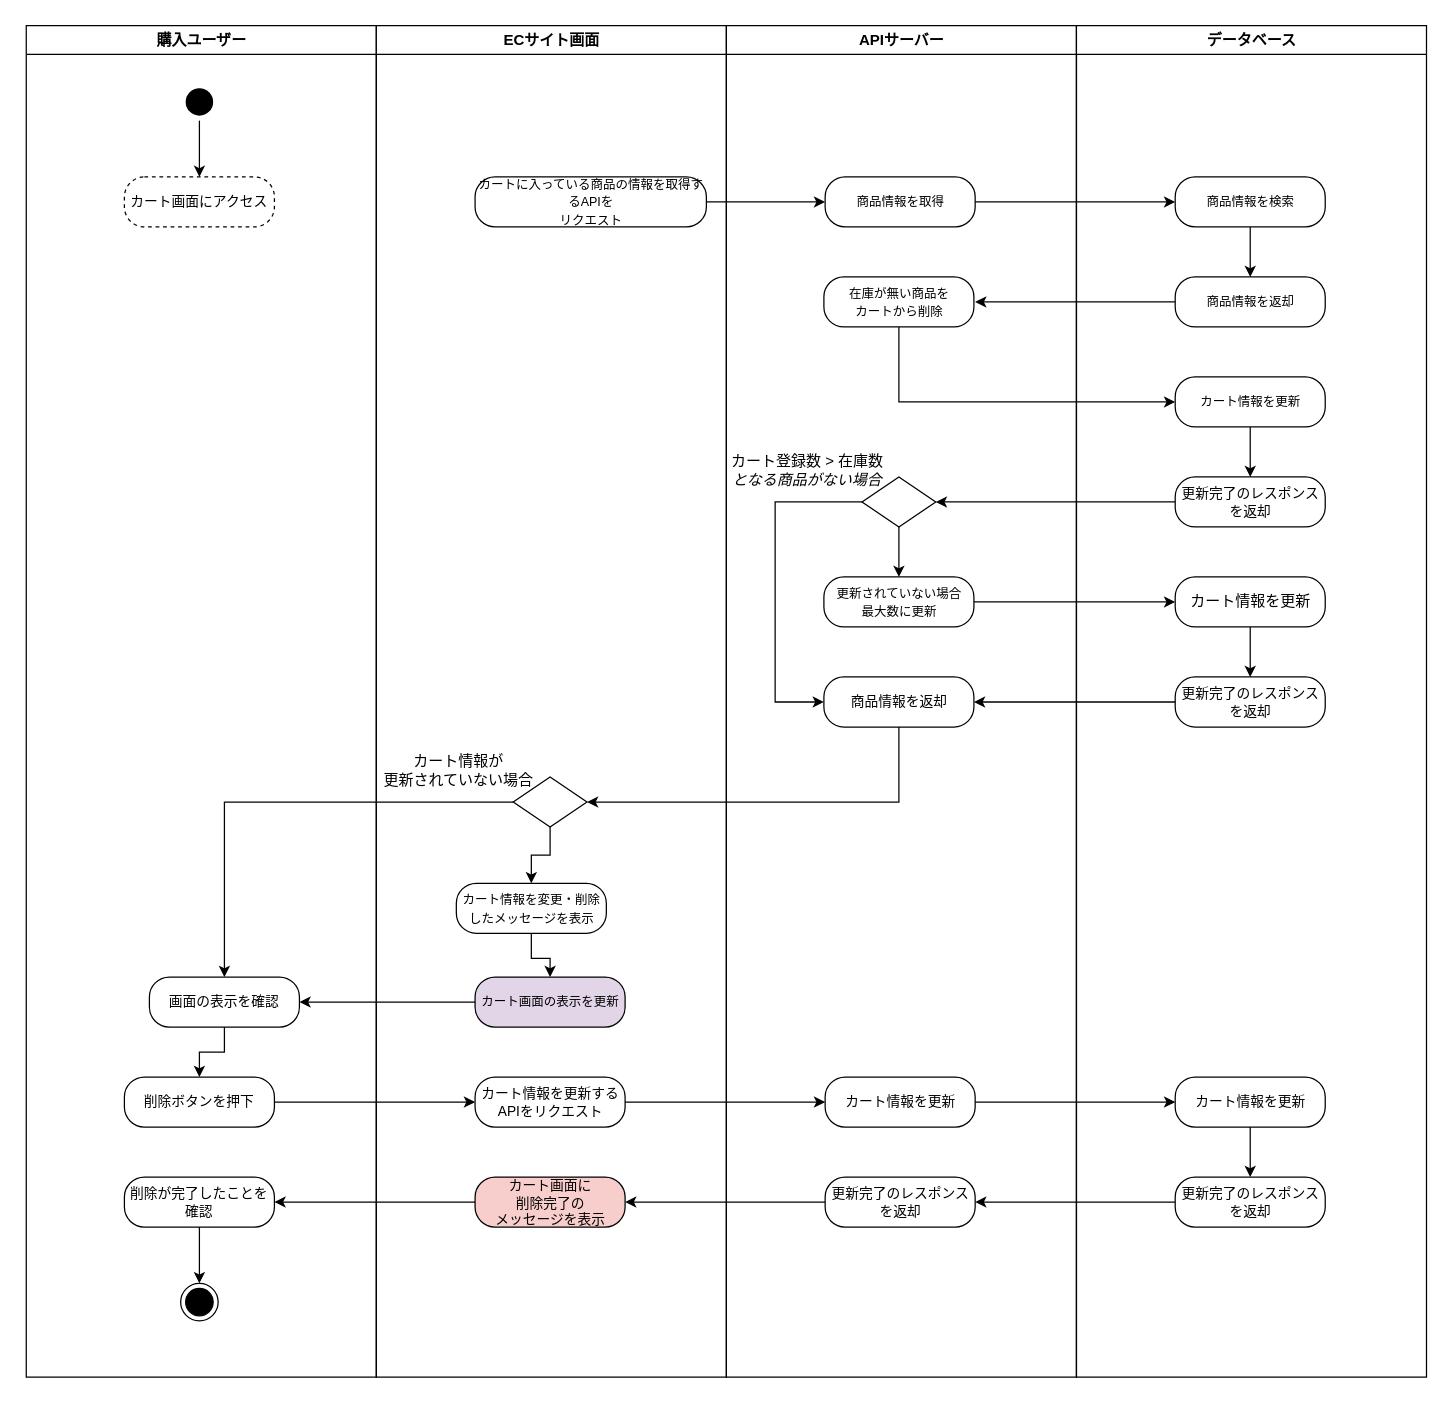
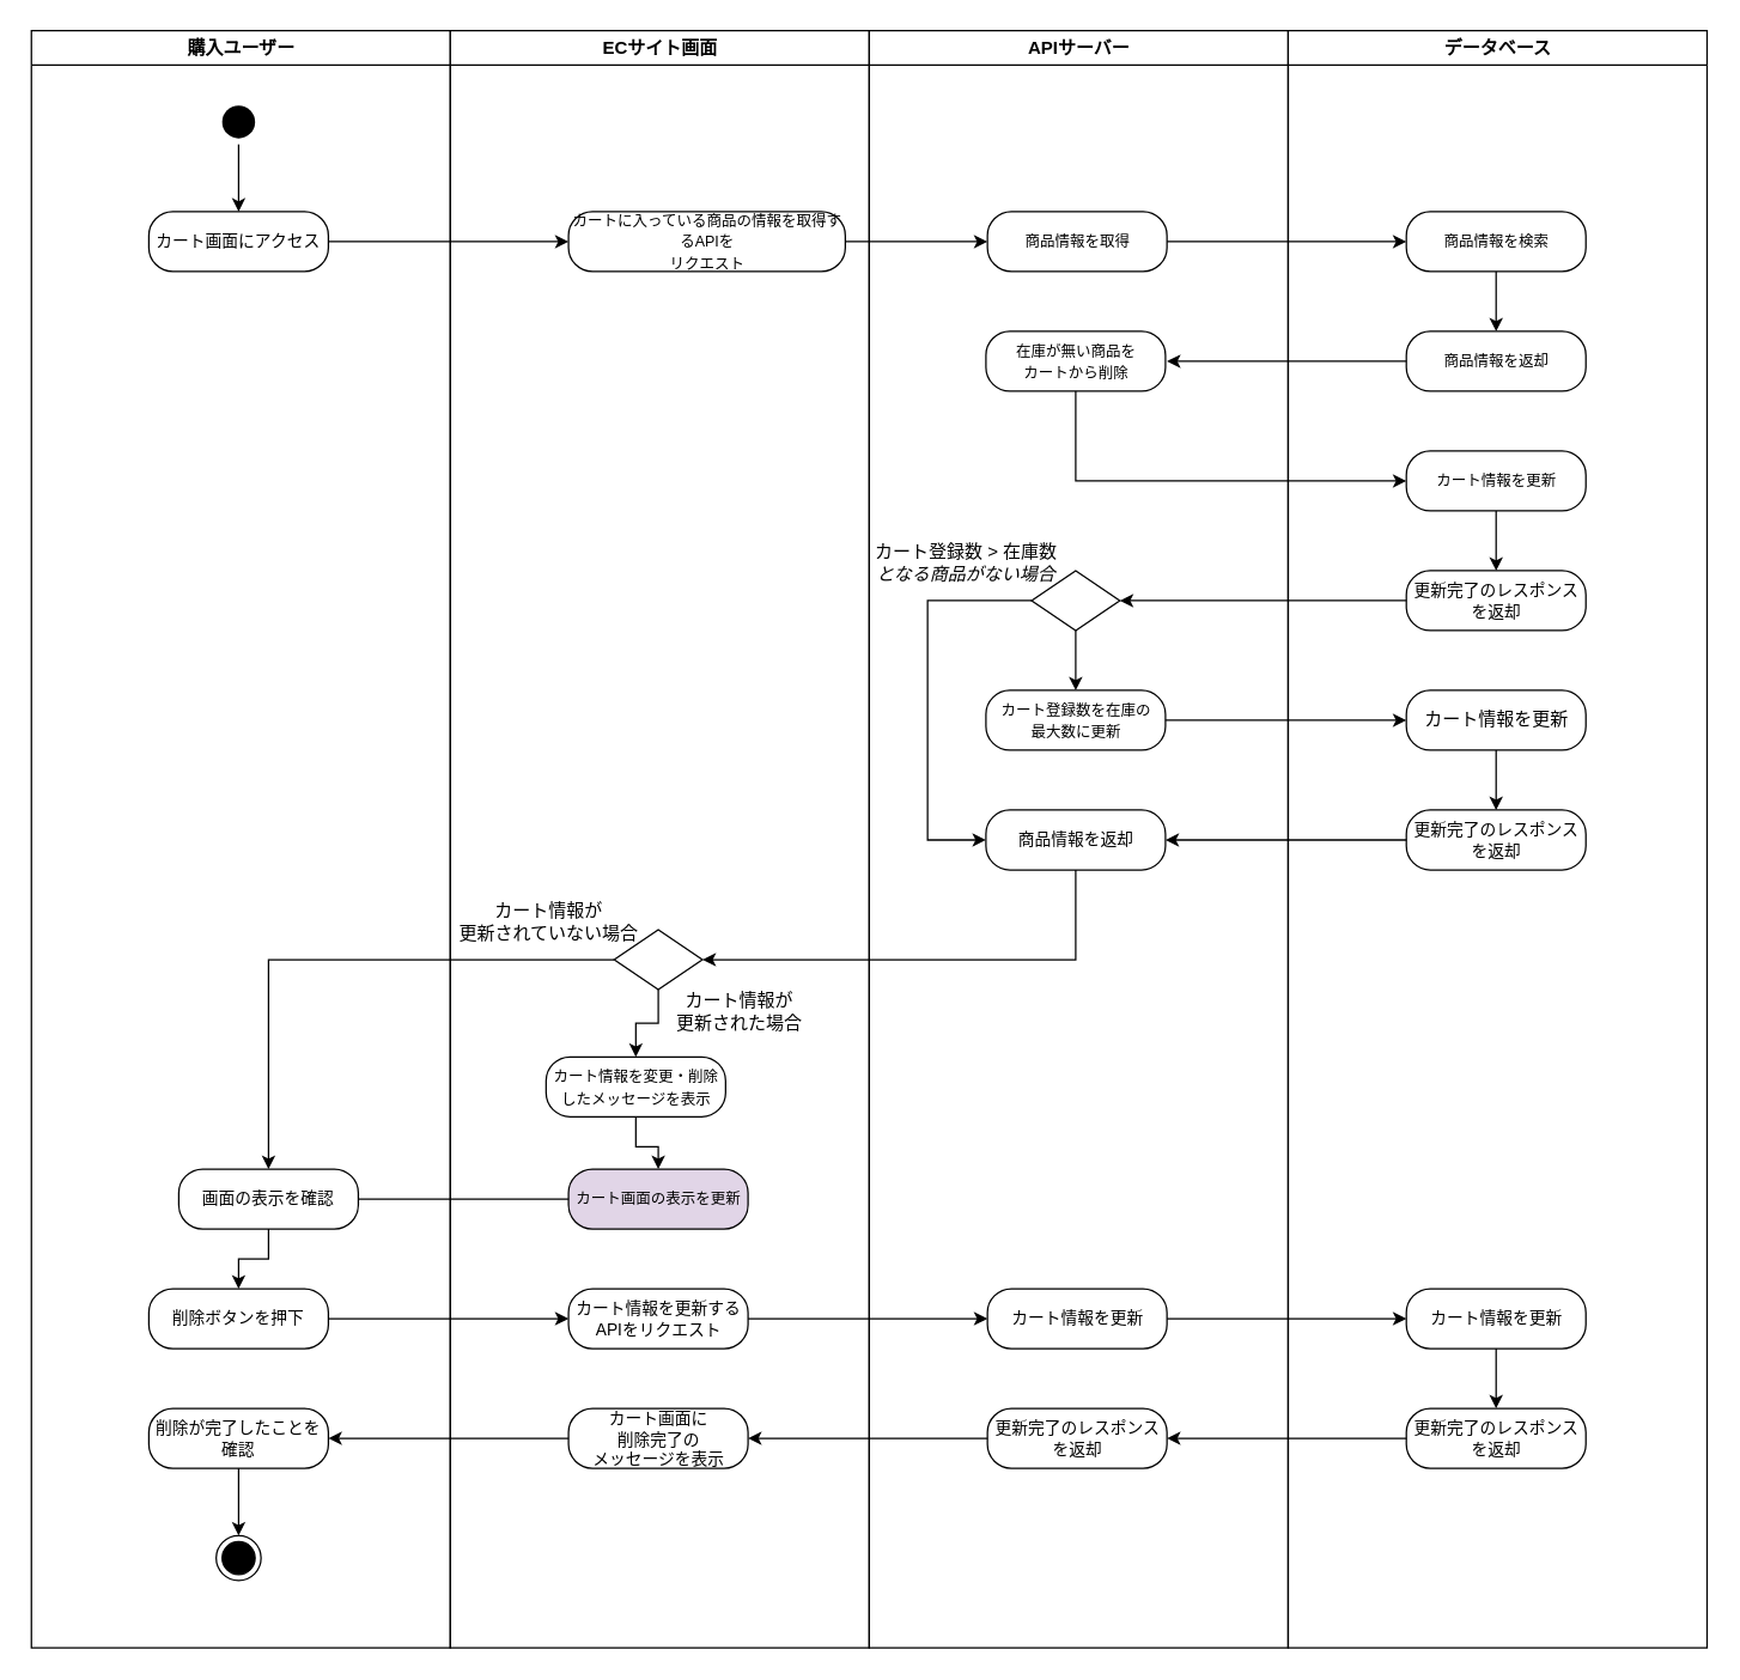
- <mxCell id="5" value="&lt;span style=&quot;font-size: 11px;&quot;&gt;カート画面にアクセス&lt;/span&gt;" style="rounded=1;whiteSpace=wrap;html=1;arcSize=40;dashed=1;" vertex="1" parent="2"><mxGeometry x="78.5" y="121" width="120" height="40" as="geometry" /></mxCell>
+ <mxCell id="5" value="&lt;span style=&quot;font-size: 11px;&quot;&gt;カート画面にアクセス&lt;/span&gt;" style="rounded=1;whiteSpace=wrap;html=1;arcSize=40;" vertex="1" parent="2"><mxGeometry x="78.5" y="121" width="120" height="40" as="geometry" /></mxCell>
+ <mxCell id="45" style="edgeStyle=orthogonalEdgeStyle;rounded=0;orthogonalLoop=1;jettySize=auto;html=1;entryX=0;entryY=0.5;entryDx=0;entryDy=0;" edge="1" parent="1" source="5" target="11"><mxGeometry relative="1" as="geometry" /></mxCell>
- <mxCell id="29" value="&lt;span style=&quot;font-size: 10px;&quot;&gt;更新されていない場合&lt;/span&gt;&lt;div&gt;&lt;span style=&quot;font-size: 10px;&quot;&gt;最大数に更新&lt;/span&gt;&lt;/div&gt;" style="rounded=1;whiteSpace=wrap;html=1;arcSize=40;" vertex="1" parent="21"><mxGeometry x="78" y="441" width="120" height="40" as="geometry" /></mxCell>
+ <mxCell id="29" value="&lt;span style=&quot;font-size: 10px;&quot;&gt;カート登録数を在庫の&lt;/span&gt;&lt;div&gt;&lt;span style=&quot;font-size: 10px;&quot;&gt;最大数に更新&lt;/span&gt;&lt;/div&gt;" style="rounded=1;whiteSpace=wrap;html=1;arcSize=40;" vertex="1" parent="21"><mxGeometry x="78" y="441" width="120" height="40" as="geometry" /></mxCell>
+ <mxCell id="19" value="カート情報が&lt;div&gt;更新された場合&lt;/div&gt;" style="text;html=1;align=center;verticalAlign=middle;whiteSpace=wrap;rounded=0;" vertex="1" parent="10"><mxGeometry x="138.5" y="641" width="110" height="30" as="geometry" /></mxCell>
- <mxCell id="59" style="edgeStyle=orthogonalEdgeStyle;rounded=0;orthogonalLoop=1;jettySize=auto;html=1;entryX=1;entryY=0.5;entryDx=0;entryDy=0;" edge="1" parent="1" source="16" target="7"><mxGeometry relative="1" as="geometry" /></mxCell>
+ <mxCell id="59" style="edgeStyle=orthogonalEdgeStyle;rounded=0;orthogonalLoop=1;jettySize=auto;html=1;entryX=1;entryY=0.5;entryDx=0;entryDy=0;endArrow=none;" edge="1" parent="1" source="16" target="7"><mxGeometry relative="1" as="geometry" /></mxCell>
- <mxCell id="15" value="&lt;font style=&quot;font-size: 11px;&quot;&gt;カート画面に&lt;/font&gt;&lt;div style=&quot;font-size: 11px;&quot;&gt;削除完了の&lt;/div&gt;&lt;div style=&quot;font-size: 11px;&quot;&gt;メッセージを表示&lt;/div&gt;" style="rounded=1;whiteSpace=wrap;html=1;arcSize=40;fillColor=#f8cecc;" vertex="1" parent="10"><mxGeometry x="79" y="921" width="120" height="40" as="geometry" /></mxCell>
+ <mxCell id="15" value="&lt;font style=&quot;font-size: 11px;&quot;&gt;カート画面に&lt;/font&gt;&lt;div style=&quot;font-size: 11px;&quot;&gt;削除完了の&lt;/div&gt;&lt;div style=&quot;font-size: 11px;&quot;&gt;メッセージを表示&lt;/div&gt;" style="rounded=1;whiteSpace=wrap;html=1;arcSize=40;" vertex="1" parent="10"><mxGeometry x="79" y="921" width="120" height="40" as="geometry" /></mxCell>
